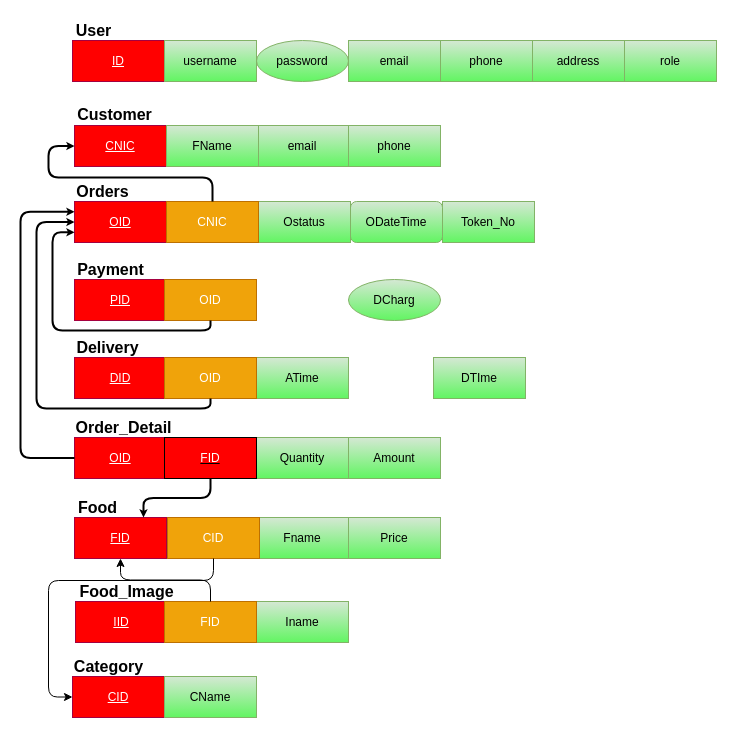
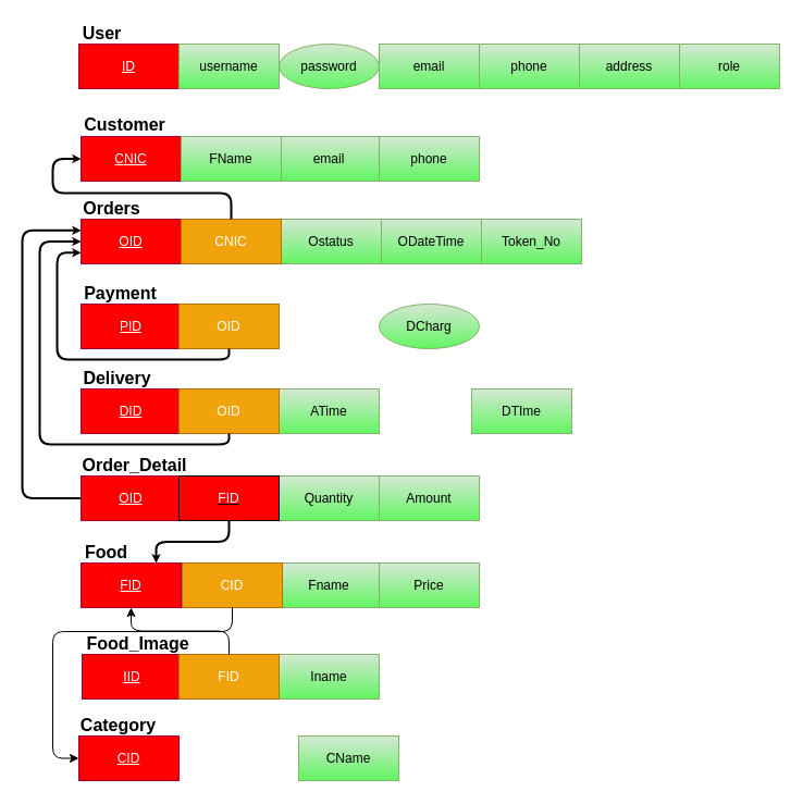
- <mxCell id="13" value="ODateTime" style="whiteSpace=wrap;html=1;fillColor=#d5e8d4;strokeColor=#82b366;gradientColor=#62F562;rounded=1;" parent="1" vertex="1"><mxGeometry x="350" y="201" width="92" height="41" as="geometry" /></mxCell>
+ <mxCell id="13" value="ODateTime" style="rounded=0;whiteSpace=wrap;html=1;fillColor=#d5e8d4;strokeColor=#82b366;gradientColor=#62F562;" parent="1" vertex="1"><mxGeometry x="350" y="201" width="92" height="41" as="geometry" /></mxCell>
- <mxCell id="45" value="CName" style="rounded=0;whiteSpace=wrap;html=1;fillColor=#d5e8d4;strokeColor=#82b366;gradientColor=#62F562;" vertex="1" parent="1"><mxGeometry x="164" y="676" width="92" height="41" as="geometry" /></mxCell>
+ <mxCell id="45" value="CName" style="rounded=0;whiteSpace=wrap;html=1;fillColor=#d5e8d4;strokeColor=#82b366;gradientColor=#62F562;" vertex="1" parent="1"><mxGeometry x="274" y="676" width="92" height="41" as="geometry" /></mxCell>
